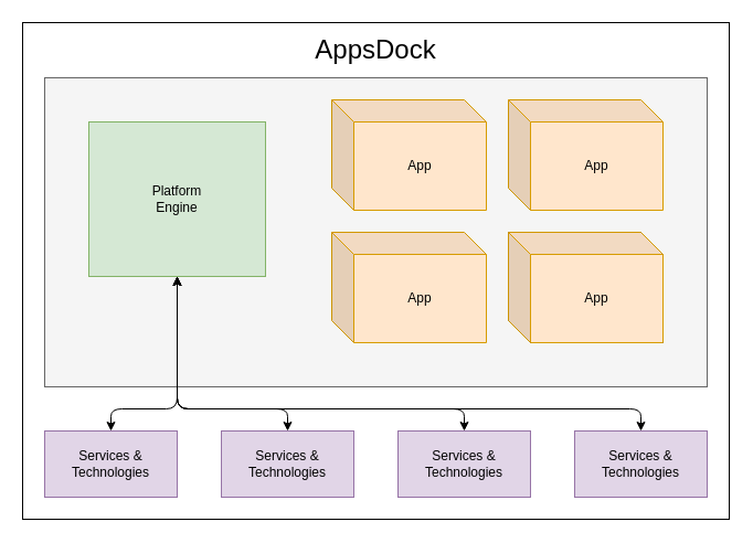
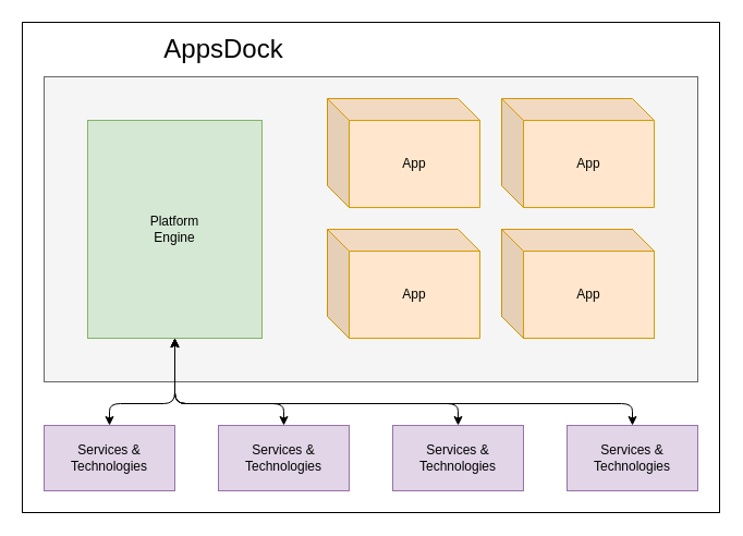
- <mxCell id="14" value="&lt;font style=&quot;font-size: 24px&quot;&gt;AppsDock&lt;/font&gt;" style="text;html=1;strokeColor=none;fillColor=none;align=center;verticalAlign=middle;whiteSpace=wrap;rounded=0;" vertex="1" parent="1"><mxGeometry x="260" y="30" width="160" height="30" as="geometry" /></mxCell>
+ <mxCell id="14" value="&lt;font style=&quot;font-size: 24px&quot;&gt;AppsDock&lt;/font&gt;" style="text;html=1;strokeColor=none;fillColor=none;align=center;verticalAlign=middle;whiteSpace=wrap;rounded=0;" vertex="1" parent="1"><mxGeometry x="125" y="30" width="160" height="30" as="geometry" /></mxCell>
- <mxCell id="13" value="Platform&lt;br&gt;Engine" style="rounded=0;whiteSpace=wrap;html=1;fillColor=#d5e8d4;strokeColor=#82b366;" vertex="1" parent="1"><mxGeometry x="80" y="110" width="160" height="140" as="geometry" /></mxCell>
+ <mxCell id="13" value="Platform&lt;br&gt;Engine" style="rounded=0;whiteSpace=wrap;html=1;fillColor=#d5e8d4;strokeColor=#82b366;" vertex="1" parent="1"><mxGeometry x="80" y="110" width="160" height="200" as="geometry" /></mxCell>
